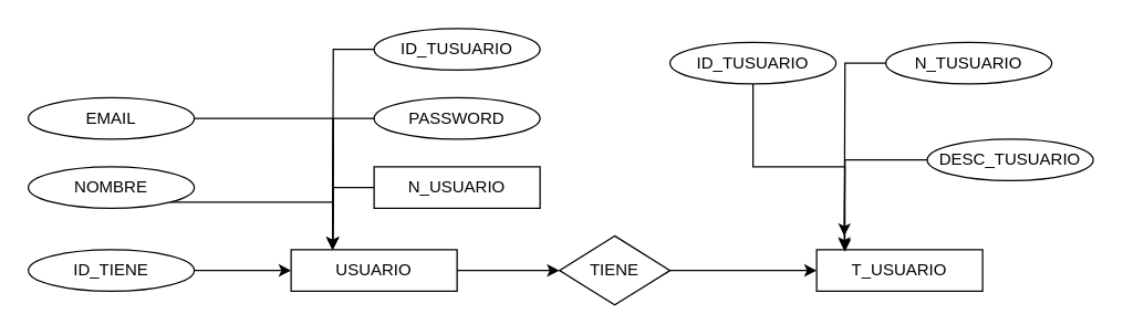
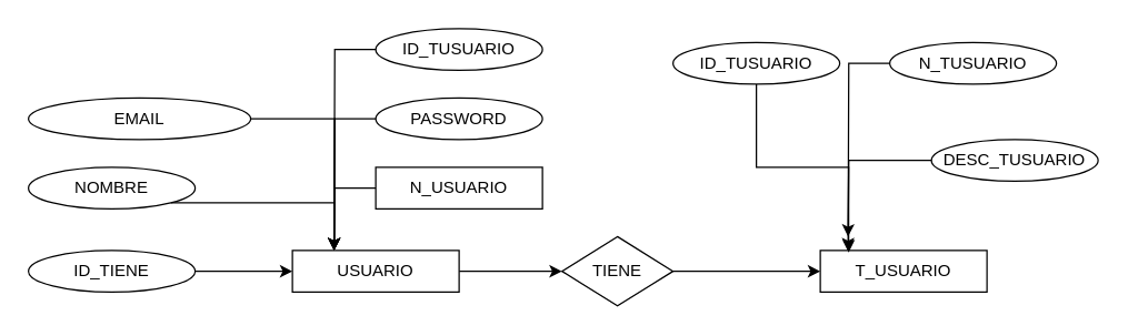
- <mxCell id="9" value="&lt;font style=&quot;vertical-align: inherit;&quot;&gt;&lt;font style=&quot;vertical-align: inherit;&quot;&gt;&lt;font style=&quot;vertical-align: inherit;&quot;&gt;&lt;font style=&quot;vertical-align: inherit;&quot;&gt;&lt;font style=&quot;vertical-align: inherit;&quot;&gt;&lt;font style=&quot;vertical-align: inherit;&quot;&gt;EMAIL&lt;/font&gt;&lt;/font&gt;&lt;/font&gt;&lt;/font&gt;&lt;/font&gt;&lt;/font&gt;" style="ellipse;whiteSpace=wrap;html=1;" vertex="1" parent="1"><mxGeometry x="20" y="70" width="120" height="30" as="geometry" /></mxCell>
+ <mxCell id="9" value="&lt;font style=&quot;vertical-align: inherit;&quot;&gt;&lt;font style=&quot;vertical-align: inherit;&quot;&gt;&lt;font style=&quot;vertical-align: inherit;&quot;&gt;&lt;font style=&quot;vertical-align: inherit;&quot;&gt;&lt;font style=&quot;vertical-align: inherit;&quot;&gt;&lt;font style=&quot;vertical-align: inherit;&quot;&gt;EMAIL&lt;/font&gt;&lt;/font&gt;&lt;/font&gt;&lt;/font&gt;&lt;/font&gt;&lt;/font&gt;" style="ellipse;whiteSpace=wrap;html=1;" vertex="1" parent="1"><mxGeometry x="20" y="70" width="160" height="30" as="geometry" /></mxCell>
